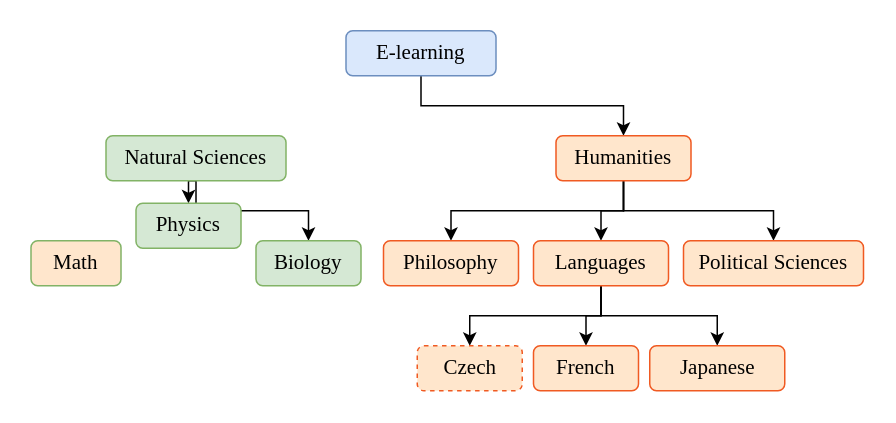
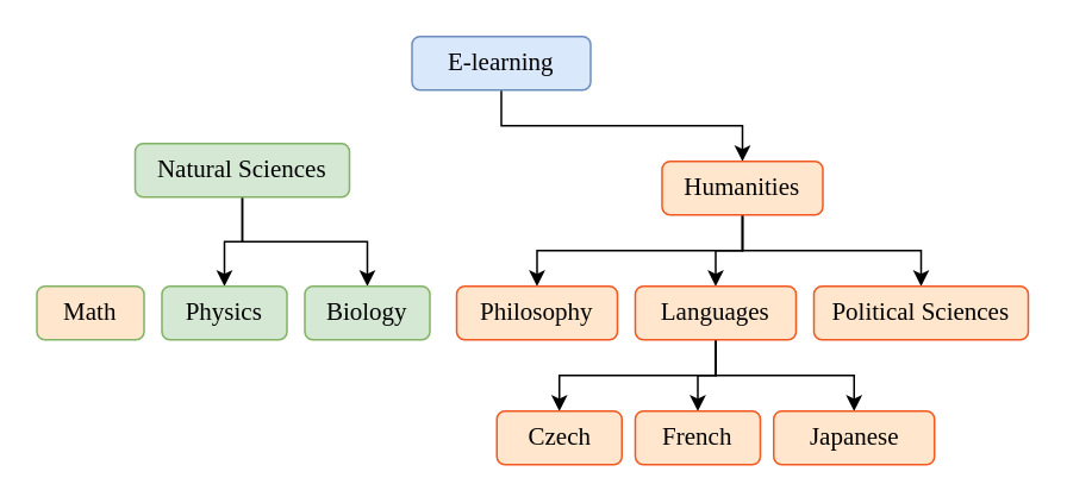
- <mxCell id="6" value="Natural Sciences" style="rounded=1;whiteSpace=wrap;html=1;fontSize=14;fontFamily=GT Walsheim Pro;fillColor=#d5e8d4;strokeColor=#82b366;" parent="1" vertex="1"><mxGeometry x="70" y="90" width="120" height="30" as="geometry" /></mxCell>
+ <mxCell id="6" value="Natural Sciences" style="rounded=1;whiteSpace=wrap;html=1;fontSize=14;fontFamily=GT Walsheim Pro;fillColor=#d5e8d4;strokeColor=#82b366;" parent="1" vertex="1"><mxGeometry x="75" y="80" width="120" height="30" as="geometry" /></mxCell>
- <mxCell id="8" value="Physics" style="rounded=1;whiteSpace=wrap;html=1;fontSize=14;fontFamily=GT Walsheim Pro;fillColor=#d5e8d4;strokeColor=#82b366;" parent="1" vertex="1"><mxGeometry x="90" y="135" width="70" height="30" as="geometry" /></mxCell>
+ <mxCell id="8" value="Physics" style="rounded=1;whiteSpace=wrap;html=1;fontSize=14;fontFamily=GT Walsheim Pro;fillColor=#d5e8d4;strokeColor=#82b366;" parent="1" vertex="1"><mxGeometry x="90" y="160" width="70" height="30" as="geometry" /></mxCell>
- <mxCell id="20" value="Czech" style="rounded=1;whiteSpace=wrap;html=1;fontSize=14;fontFamily=GT Walsheim Pro;fillColor=#ffe6cc;strokeColor=#F05A22;dashed=1;" parent="1" vertex="1"><mxGeometry x="277.5" y="230" width="70" height="30" as="geometry" /></mxCell>
+ <mxCell id="20" value="Czech" style="rounded=1;whiteSpace=wrap;html=1;fontSize=14;fontFamily=GT Walsheim Pro;fillColor=#ffe6cc;strokeColor=#F05A22;" parent="1" vertex="1"><mxGeometry x="277.5" y="230" width="70" height="30" as="geometry" /></mxCell>
